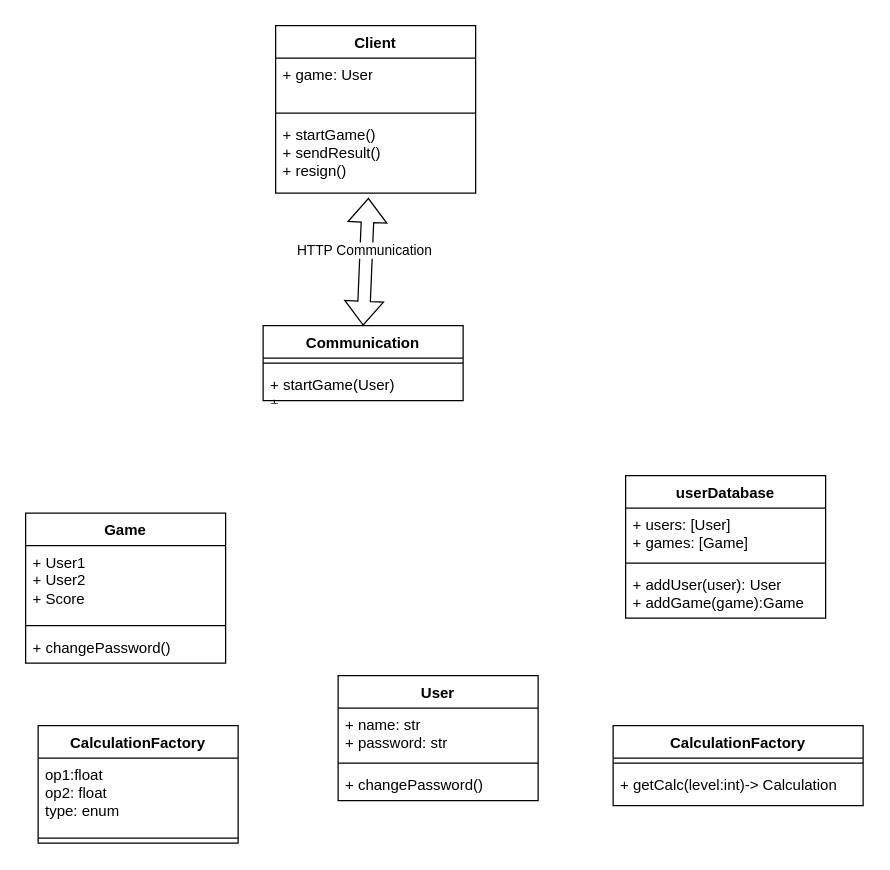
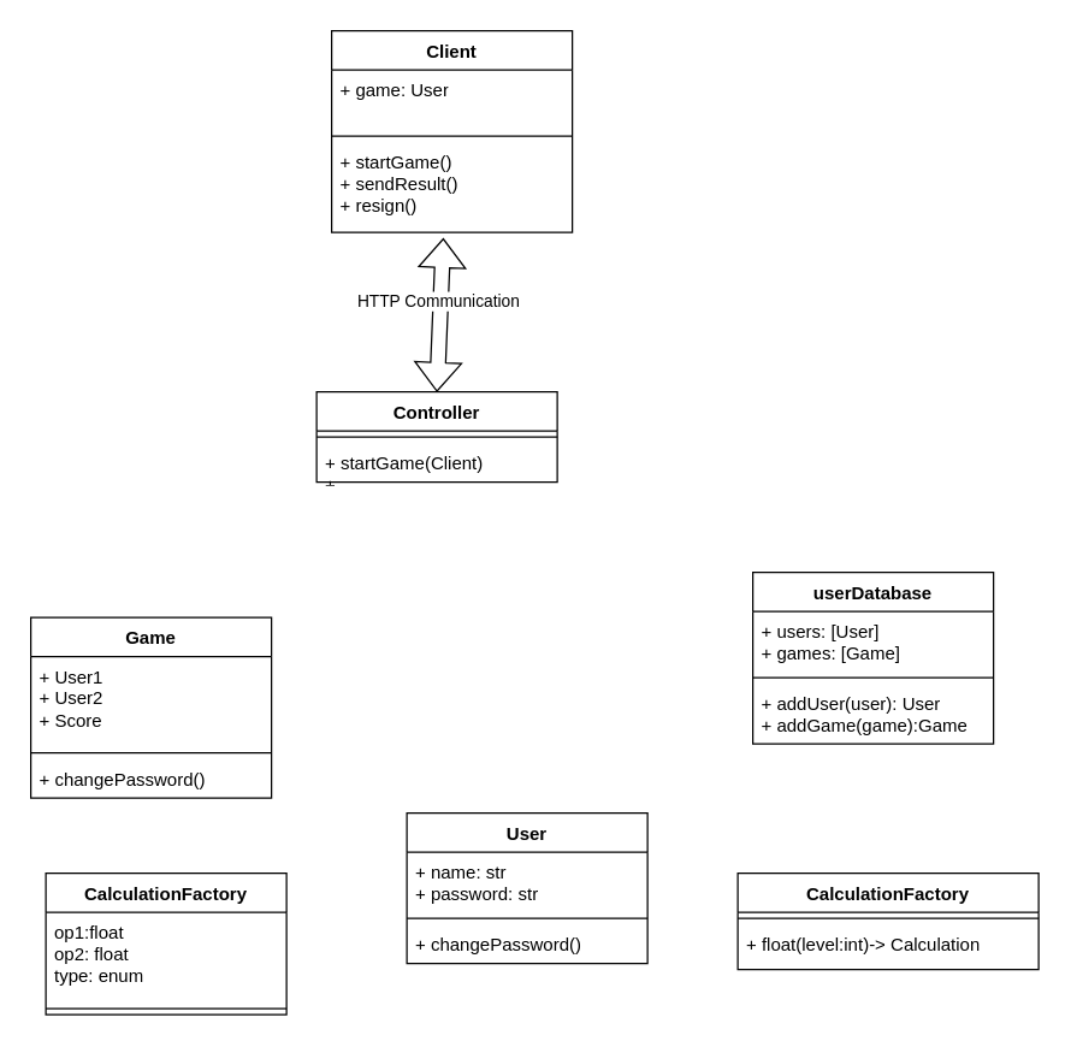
- <mxCell id="16" value="Communication" style="swimlane;fontStyle=1;align=center;verticalAlign=top;childLayout=stackLayout;horizontal=1;startSize=26;horizontalStack=0;resizeParent=1;resizeParentMax=0;resizeLast=0;collapsible=1;marginBottom=0;whiteSpace=wrap;html=1;" vertex="1" parent="1"><mxGeometry x="210" y="260" width="160" height="60" as="geometry" /></mxCell>
+ <mxCell id="16" value="Controller" style="swimlane;fontStyle=1;align=center;verticalAlign=top;childLayout=stackLayout;horizontal=1;startSize=26;horizontalStack=0;resizeParent=1;resizeParentMax=0;resizeLast=0;collapsible=1;marginBottom=0;whiteSpace=wrap;html=1;" vertex="1" parent="1"><mxGeometry x="210" y="260" width="160" height="60" as="geometry" /></mxCell>
- <mxCell id="18" value="+ startGame(User)&lt;br&gt;+&amp;nbsp;" style="text;strokeColor=none;fillColor=none;align=left;verticalAlign=top;spacingLeft=4;spacingRight=4;overflow=hidden;rotatable=0;points=[[0,0.5],[1,0.5]];portConstraint=eastwest;whiteSpace=wrap;html=1;" vertex="1" parent="16"><mxGeometry y="34" width="160" height="26" as="geometry" /></mxCell>
+ <mxCell id="18" value="+ startGame(Client)&lt;br&gt;+&amp;nbsp;" style="text;strokeColor=none;fillColor=none;align=left;verticalAlign=top;spacingLeft=4;spacingRight=4;overflow=hidden;rotatable=0;points=[[0,0.5],[1,0.5]];portConstraint=eastwest;whiteSpace=wrap;html=1;" vertex="1" parent="16"><mxGeometry y="34" width="160" height="26" as="geometry" /></mxCell>
- <mxCell id="12" value="+ getCalc(level:int)-&amp;gt; Calculation" style="text;strokeColor=none;fillColor=none;align=left;verticalAlign=top;spacingLeft=4;spacingRight=4;overflow=hidden;rotatable=0;points=[[0,0.5],[1,0.5]];portConstraint=eastwest;whiteSpace=wrap;html=1;" vertex="1" parent="10"><mxGeometry y="34" width="200" height="30" as="geometry" /></mxCell>
+ <mxCell id="12" value="+ float(level:int)-&amp;gt; Calculation" style="text;strokeColor=none;fillColor=none;align=left;verticalAlign=top;spacingLeft=4;spacingRight=4;overflow=hidden;rotatable=0;points=[[0,0.5],[1,0.5]];portConstraint=eastwest;whiteSpace=wrap;html=1;" vertex="1" parent="10"><mxGeometry y="34" width="200" height="30" as="geometry" /></mxCell>
